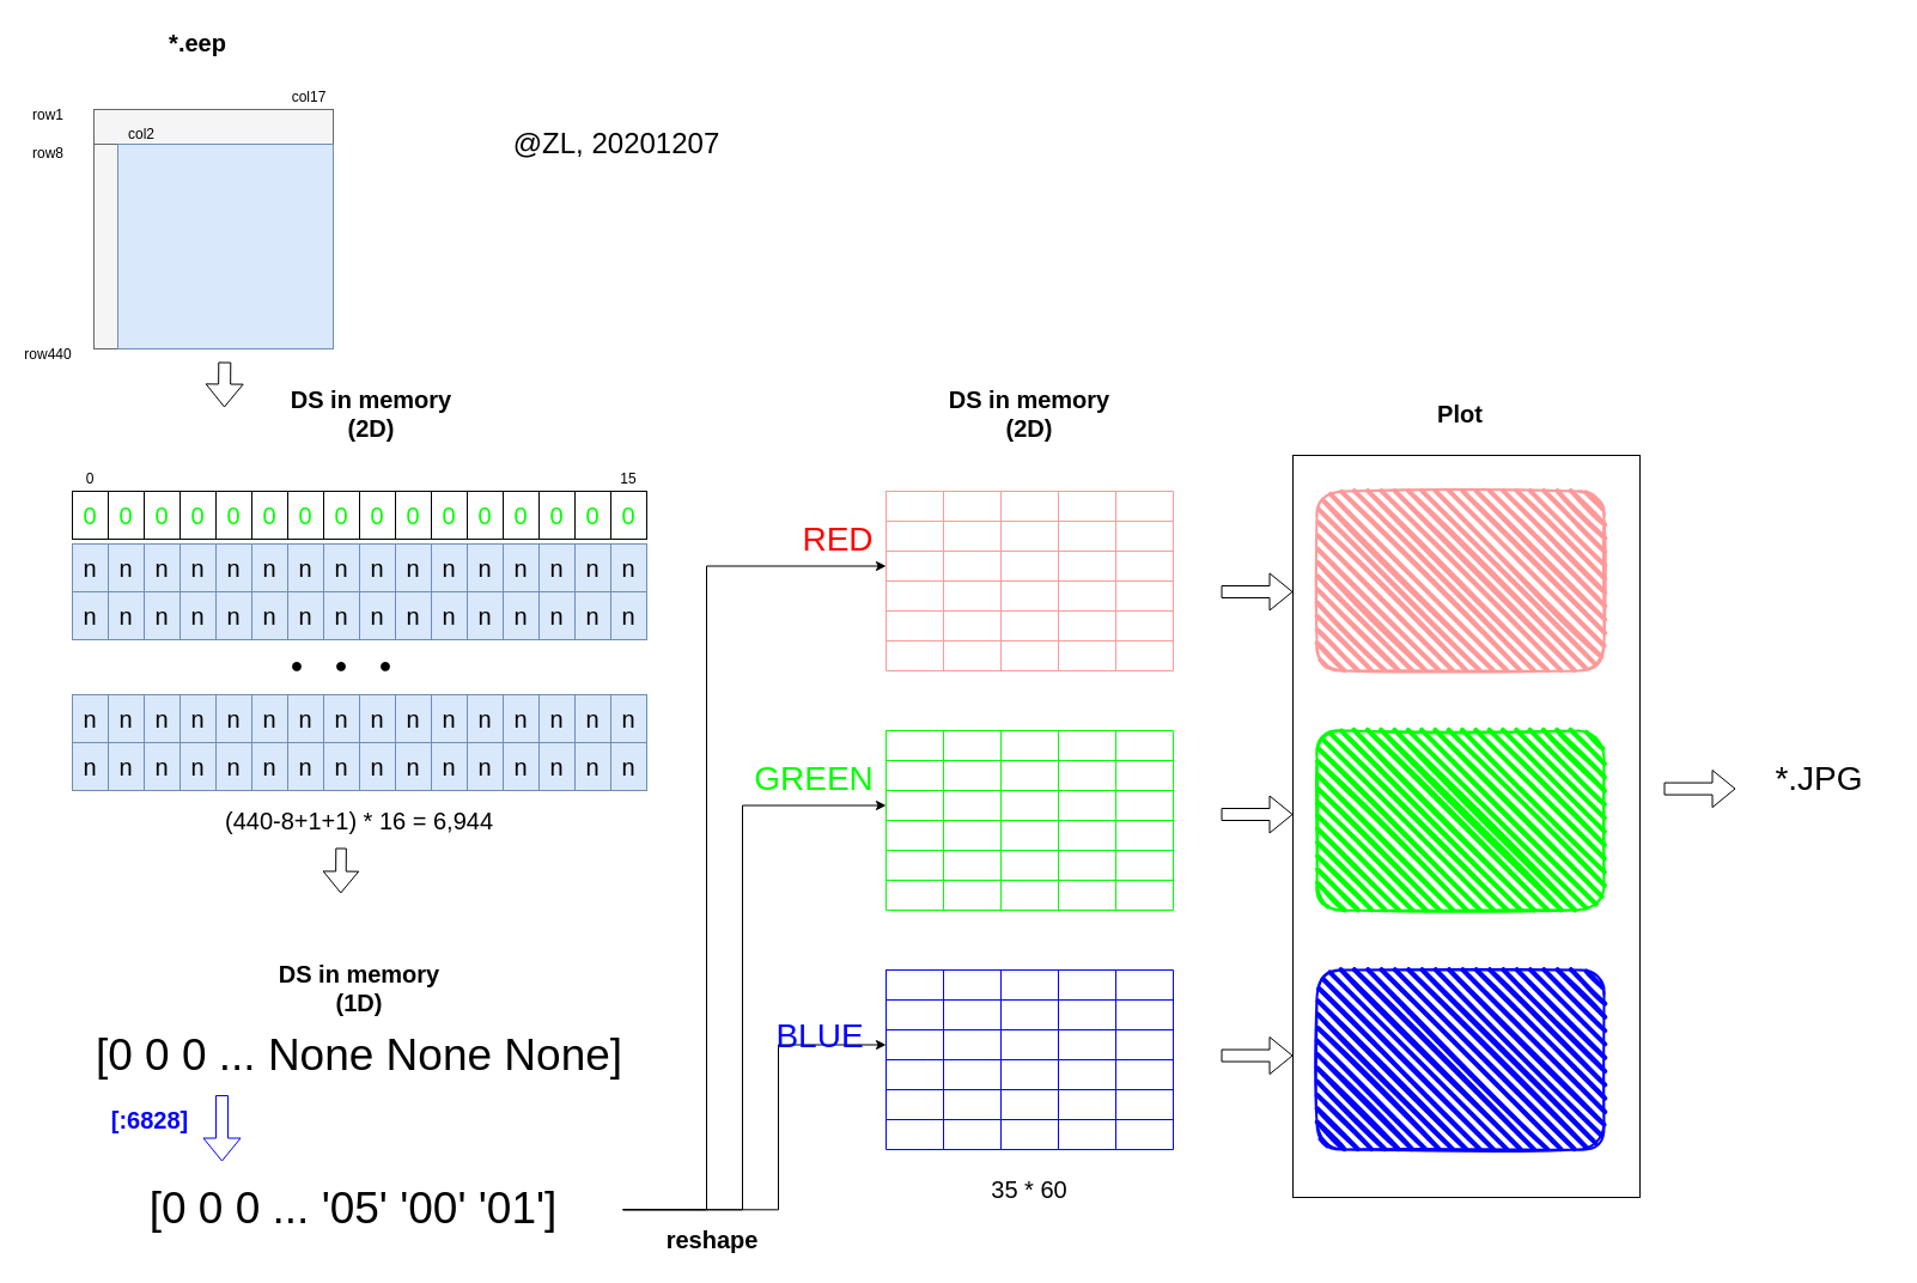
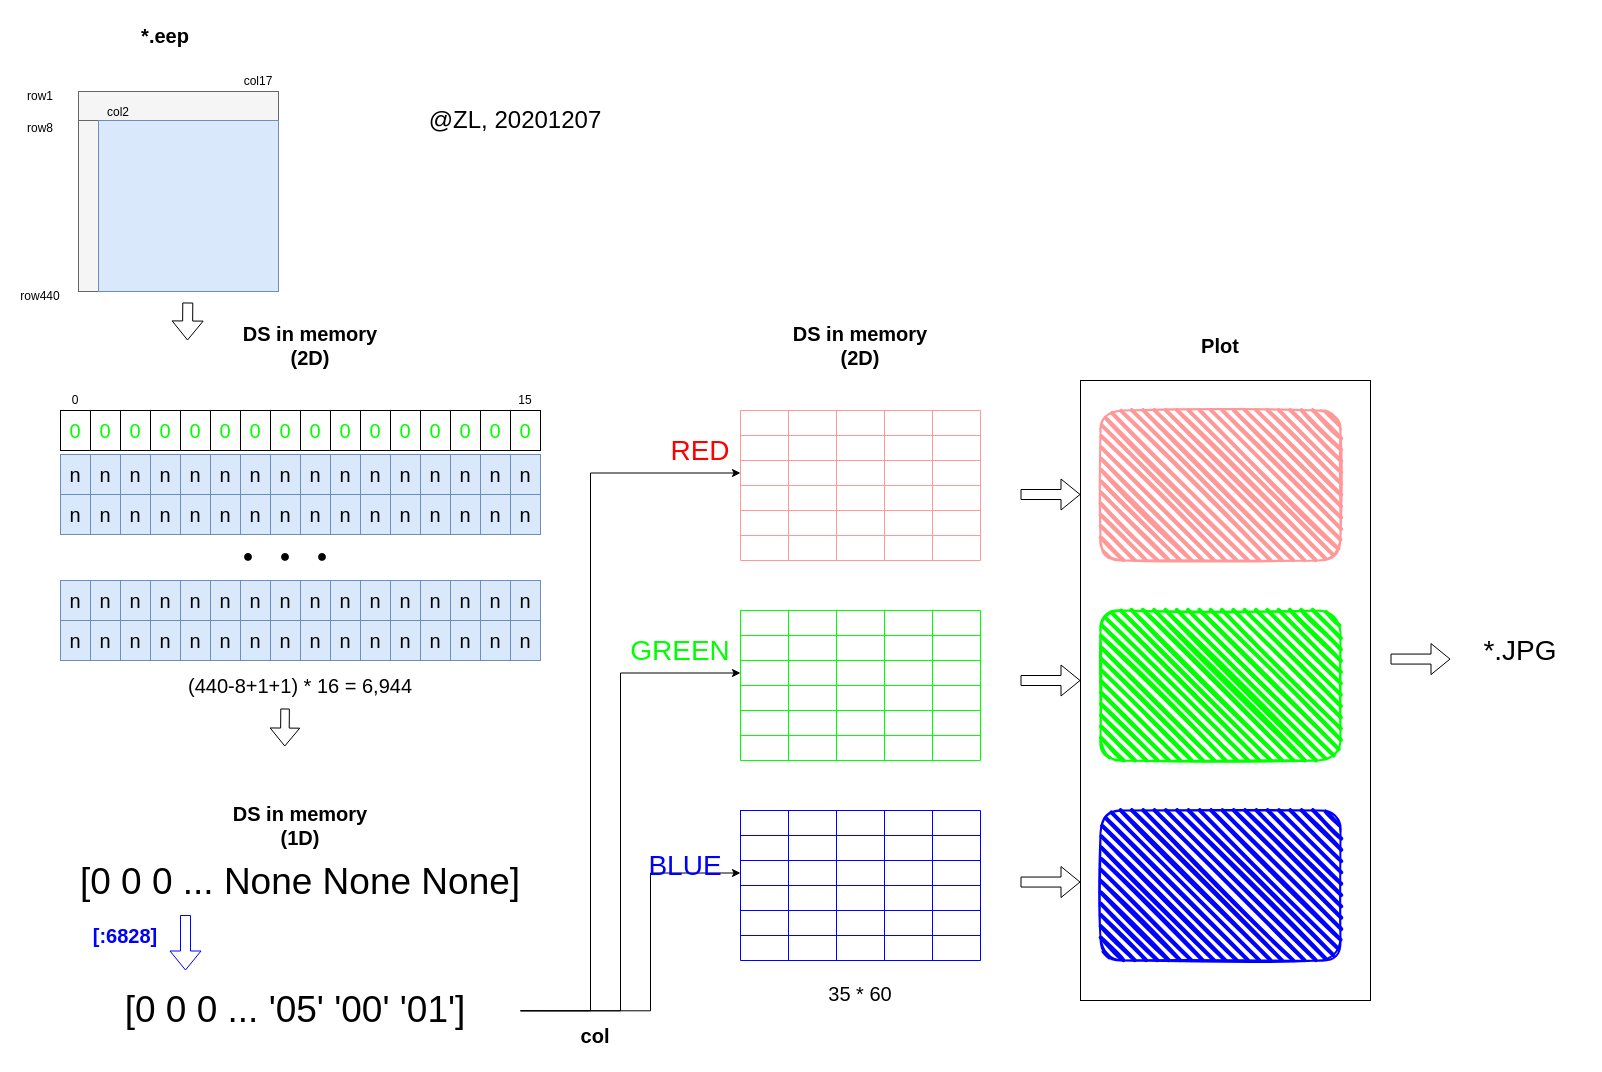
- <mxCell id="220" value="reshape" style="text;html=1;strokeColor=none;fillColor=none;align=center;verticalAlign=middle;whiteSpace=wrap;rounded=0;fontSize=20;fontStyle=1" parent="1" vertex="1"><mxGeometry x="540" y="1020" width="110" height="30" as="geometry" /></mxCell>
+ <mxCell id="220" value="col" style="text;html=1;strokeColor=none;fillColor=none;align=center;verticalAlign=middle;whiteSpace=wrap;rounded=0;fontSize=20;fontStyle=1" parent="1" vertex="1"><mxGeometry x="540" y="1020" width="110" height="30" as="geometry" /></mxCell>
